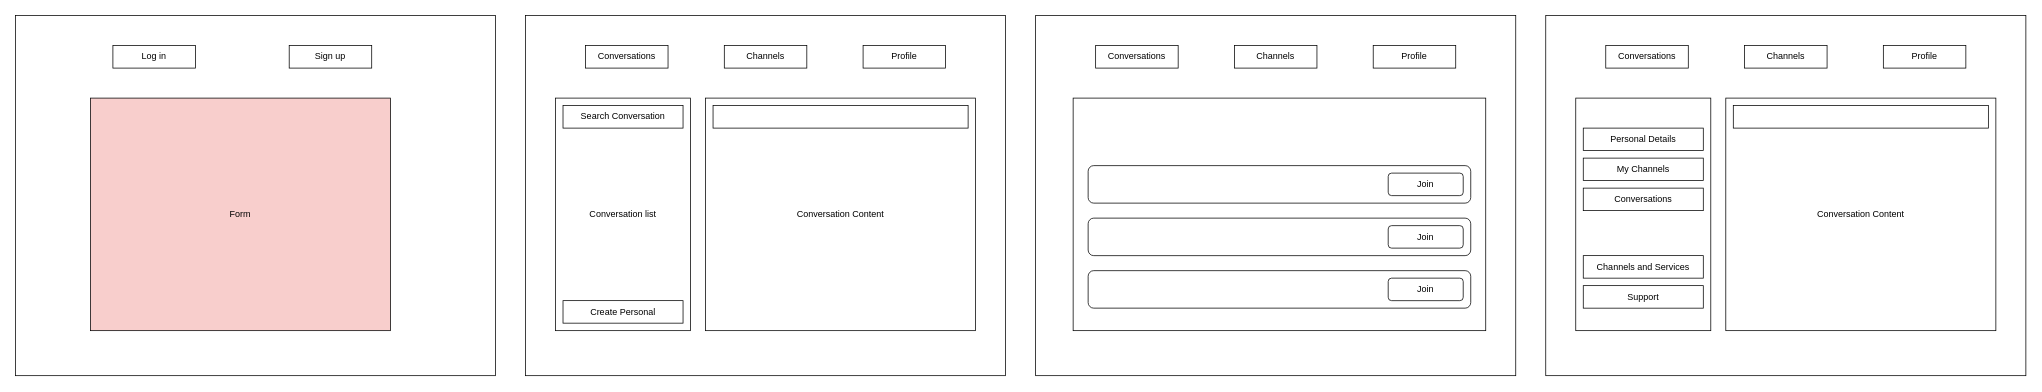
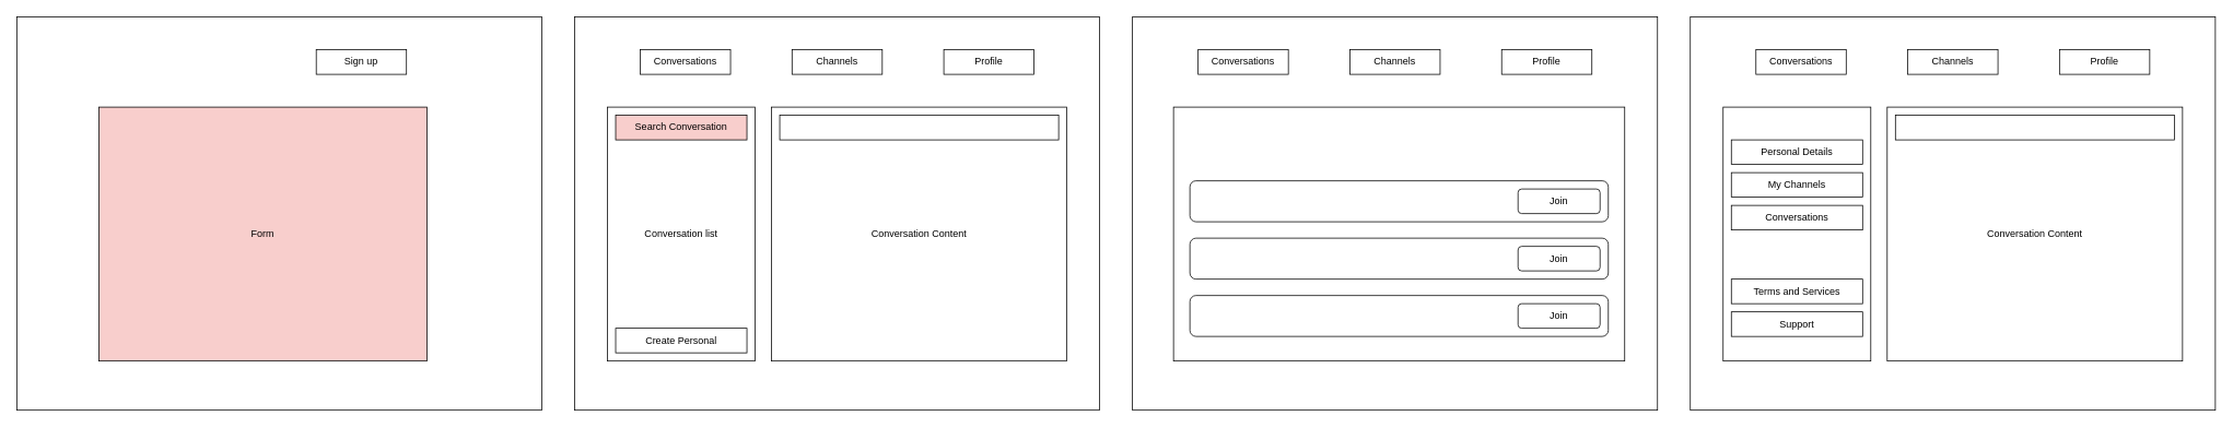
- <mxCell id="35" value="Log in" style="rounded=0;whiteSpace=wrap;html=1;" parent="1" vertex="1"><mxGeometry x="150" y="60" width="110" height="30" as="geometry" /></mxCell>
- <mxCell id="7" value="Search Conversation" style="rounded=0;whiteSpace=wrap;html=1;" parent="1" vertex="1"><mxGeometry x="750" y="140" width="160" height="30" as="geometry" /></mxCell>
+ <mxCell id="7" value="Search Conversation" style="rounded=0;whiteSpace=wrap;html=1;fillColor=#f8cecc;" parent="1" vertex="1"><mxGeometry x="750" y="140" width="160" height="30" as="geometry" /></mxCell>
- <mxCell id="30" value="Channels and Services" style="rounded=0;whiteSpace=wrap;html=1;" parent="1" vertex="1"><mxGeometry x="2110" y="340" width="160" height="30" as="geometry" /></mxCell>
+ <mxCell id="30" value="Terms and Services" style="rounded=0;whiteSpace=wrap;html=1;" parent="1" vertex="1"><mxGeometry x="2110" y="340" width="160" height="30" as="geometry" /></mxCell>
